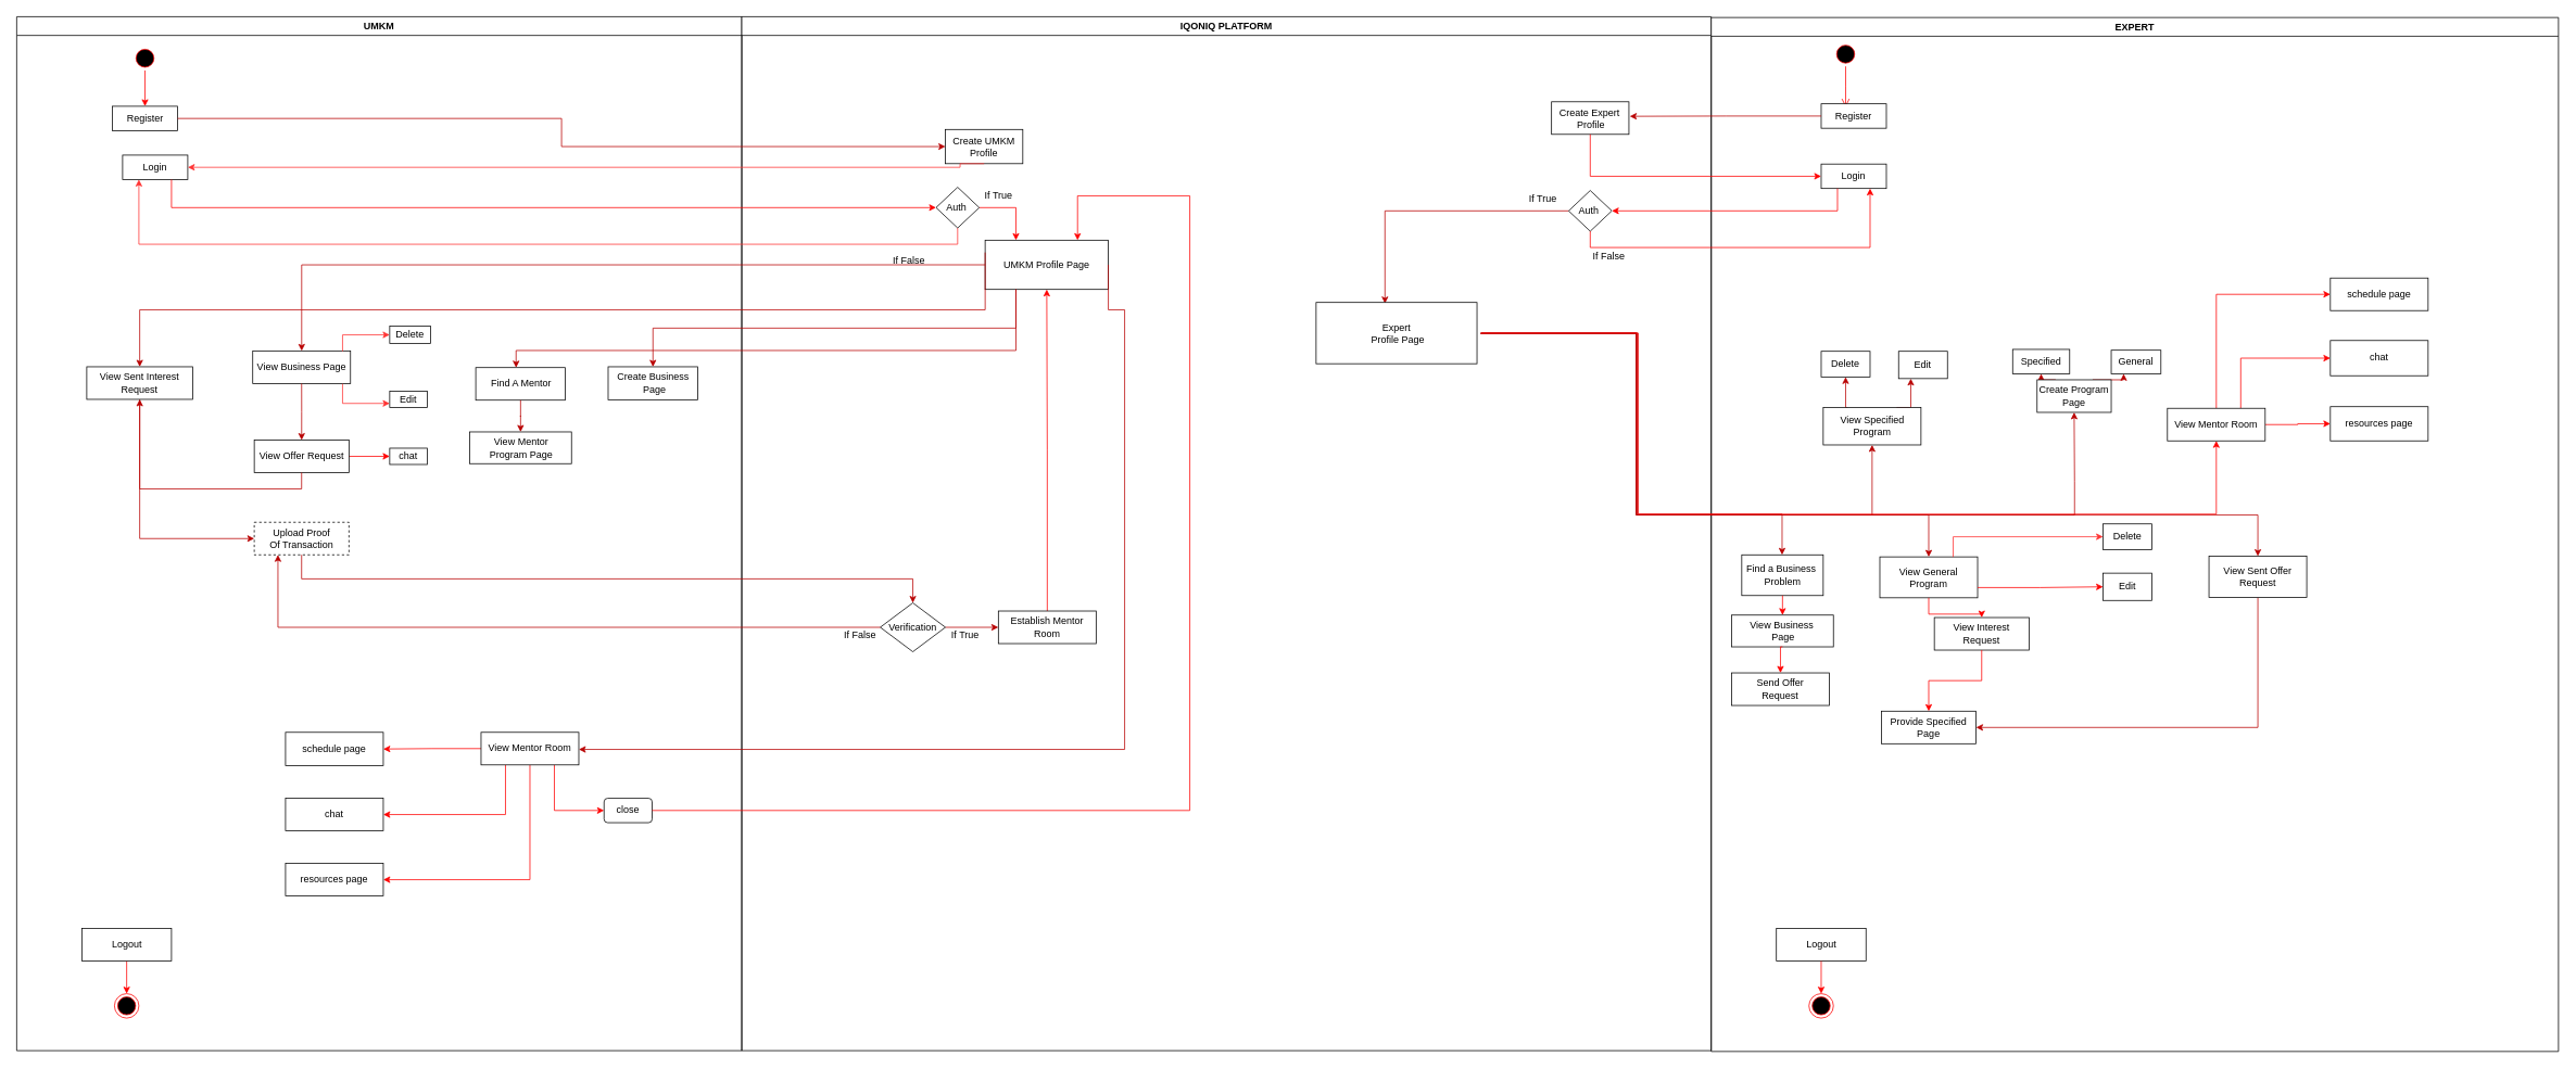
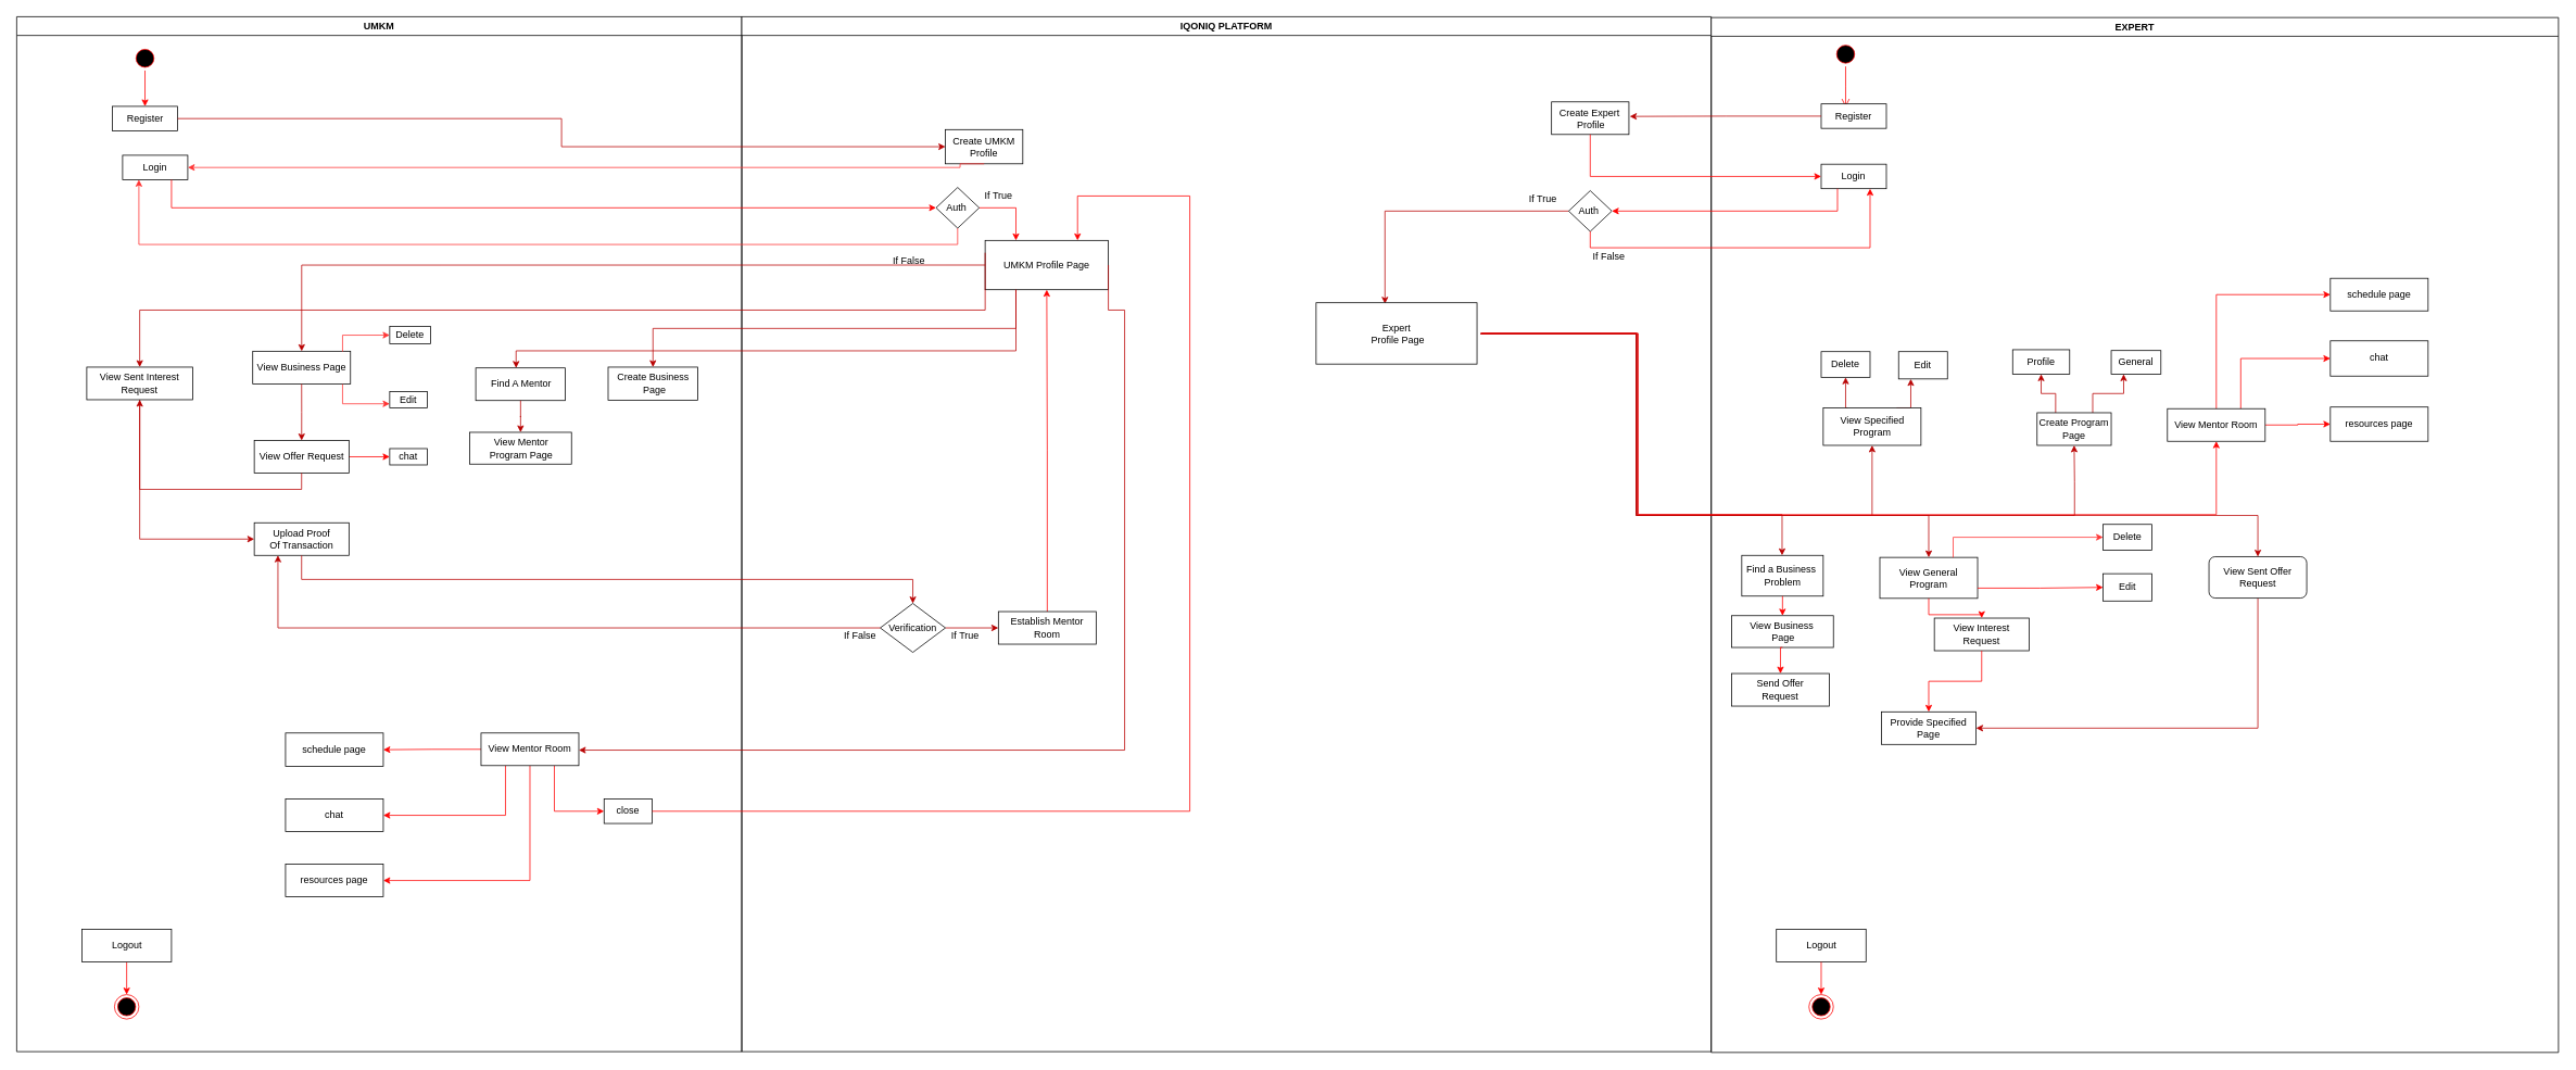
- <mxCell id="84" value="Specified" style="rounded=0;whiteSpace=wrap;html=1;" parent="57" vertex="1"><mxGeometry x="370" y="407.65" width="70" height="30" as="geometry" /></mxCell>
+ <mxCell id="84" value="Profile" style="rounded=0;whiteSpace=wrap;html=1;" parent="57" vertex="1"><mxGeometry x="370" y="407.65" width="70" height="30" as="geometry" /></mxCell>
- <mxCell id="82" value="Create Program Page" style="rounded=0;whiteSpace=wrap;html=1;" parent="57" vertex="1"><mxGeometry x="400" y="445" width="91" height="40" as="geometry" /></mxCell>
+ <mxCell id="82" value="Create Program Page" style="rounded=0;whiteSpace=wrap;html=1;" parent="57" vertex="1"><mxGeometry x="400" y="485" width="91" height="40" as="geometry" /></mxCell>
- <mxCell id="20" value="Upload Proof&lt;br&gt;Of Transaction" style="rounded=0;whiteSpace=wrap;html=1;dashed=1;" parent="2" vertex="1"><mxGeometry x="291.62" y="621" width="116.25" height="40" as="geometry" /></mxCell>
+ <mxCell id="20" value="Upload Proof&lt;br&gt;Of Transaction" style="rounded=0;whiteSpace=wrap;html=1;" parent="2" vertex="1"><mxGeometry x="291.62" y="621" width="116.25" height="40" as="geometry" /></mxCell>
- <mxCell id="78" value="View Sent Offer Request" style="rounded=0;whiteSpace=wrap;html=1;" parent="57" vertex="1"><mxGeometry x="611" y="661.63" width="120" height="50.75" as="geometry" /></mxCell>
+ <mxCell id="78" value="View Sent Offer Request" style="whiteSpace=wrap;html=1;rounded=1;" parent="57" vertex="1"><mxGeometry x="611" y="661.63" width="120" height="50.75" as="geometry" /></mxCell>
- <mxCell id="34" value="close" style="whiteSpace=wrap;html=1;rounded=1;" parent="2" vertex="1"><mxGeometry x="721" y="960" width="59" height="30" as="geometry" /></mxCell>
+ <mxCell id="34" value="close" style="rounded=0;whiteSpace=wrap;html=1;" parent="2" vertex="1"><mxGeometry x="721" y="960" width="59" height="30" as="geometry" /></mxCell>
